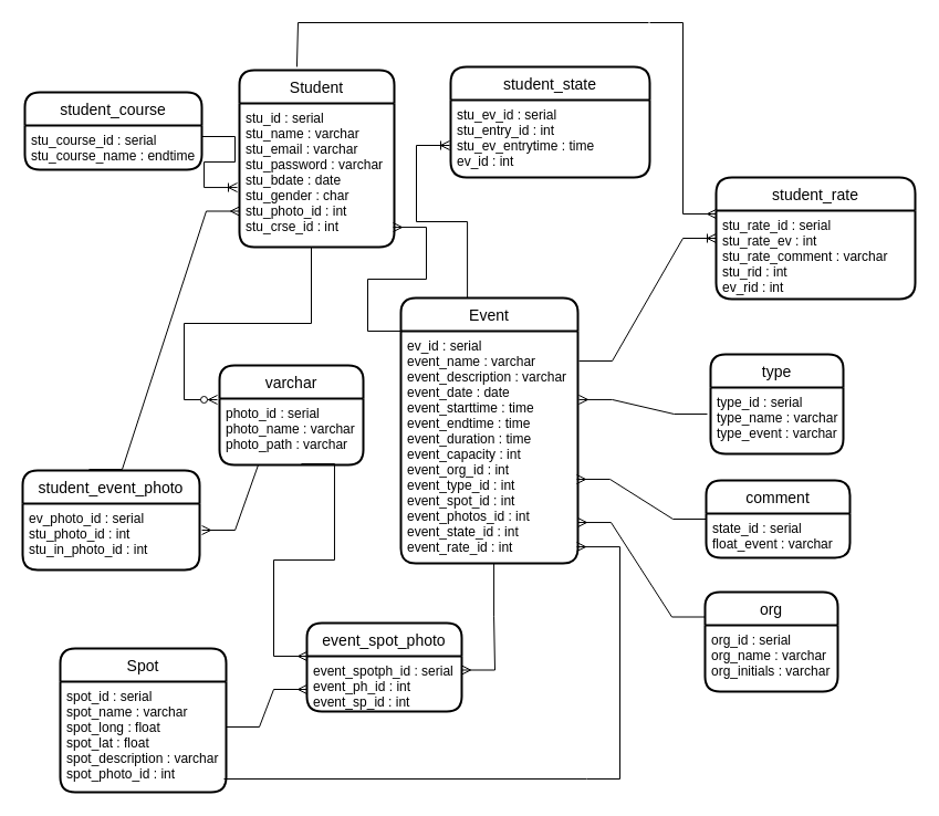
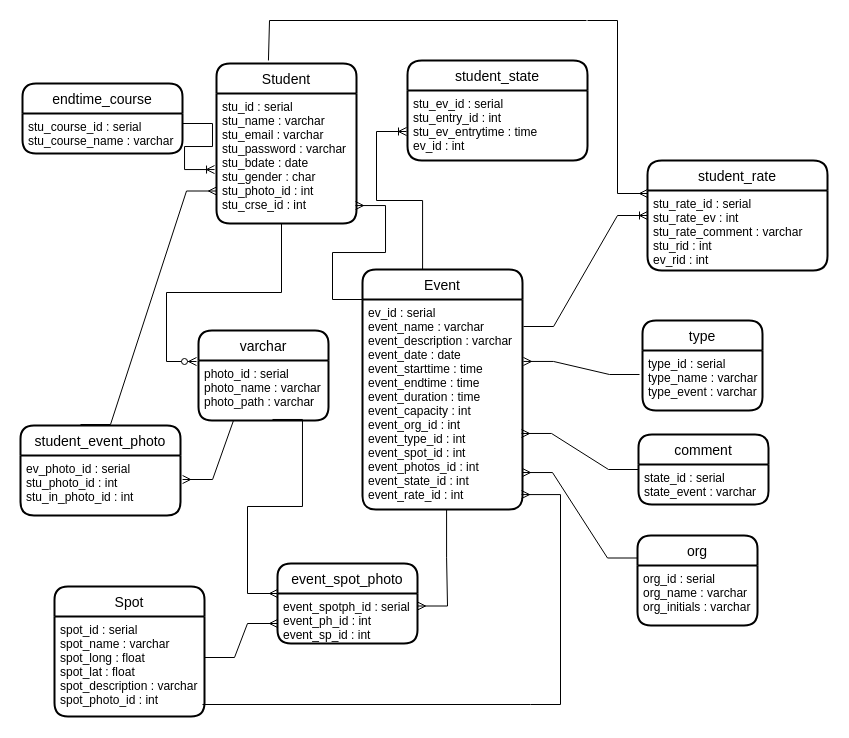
- <mxCell id="20" value="student_course" style="swimlane;childLayout=stackLayout;horizontal=1;startSize=30;horizontalStack=0;rounded=1;fontSize=14;fontStyle=0;strokeWidth=2;resizeParent=0;resizeLast=1;shadow=0;dashed=0;align=center;" parent="1" vertex="1"><mxGeometry x="22" y="83" width="160" height="70" as="geometry" /></mxCell>
+ <mxCell id="20" value="endtime_course" style="swimlane;childLayout=stackLayout;horizontal=1;startSize=30;horizontalStack=0;rounded=1;fontSize=14;fontStyle=0;strokeWidth=2;resizeParent=0;resizeLast=1;shadow=0;dashed=0;align=center;" parent="1" vertex="1"><mxGeometry x="22" y="83" width="160" height="70" as="geometry" /></mxCell>
- <mxCell id="21" value="stu_course_id : serial&#10;stu_course_name : endtime" style="align=left;strokeColor=none;fillColor=none;spacingLeft=4;fontSize=12;verticalAlign=top;resizable=0;rotatable=0;part=1;" parent="20" vertex="1"><mxGeometry y="30" width="160" height="40" as="geometry" /></mxCell>
+ <mxCell id="21" value="stu_course_id : serial&#10;stu_course_name : varchar" style="align=left;strokeColor=none;fillColor=none;spacingLeft=4;fontSize=12;verticalAlign=top;resizable=0;rotatable=0;part=1;" parent="20" vertex="1"><mxGeometry y="30" width="160" height="40" as="geometry" /></mxCell>
- <mxCell id="13" value="state_id : serial&#10;float_event : varchar" style="align=left;strokeColor=none;fillColor=none;spacingLeft=4;fontSize=12;verticalAlign=top;resizable=0;rotatable=0;part=1;" parent="12" vertex="1"><mxGeometry y="30" width="130" height="40" as="geometry" /></mxCell>
+ <mxCell id="13" value="state_id : serial&#10;state_event : varchar" style="align=left;strokeColor=none;fillColor=none;spacingLeft=4;fontSize=12;verticalAlign=top;resizable=0;rotatable=0;part=1;" parent="12" vertex="1"><mxGeometry y="30" width="130" height="40" as="geometry" /></mxCell>
